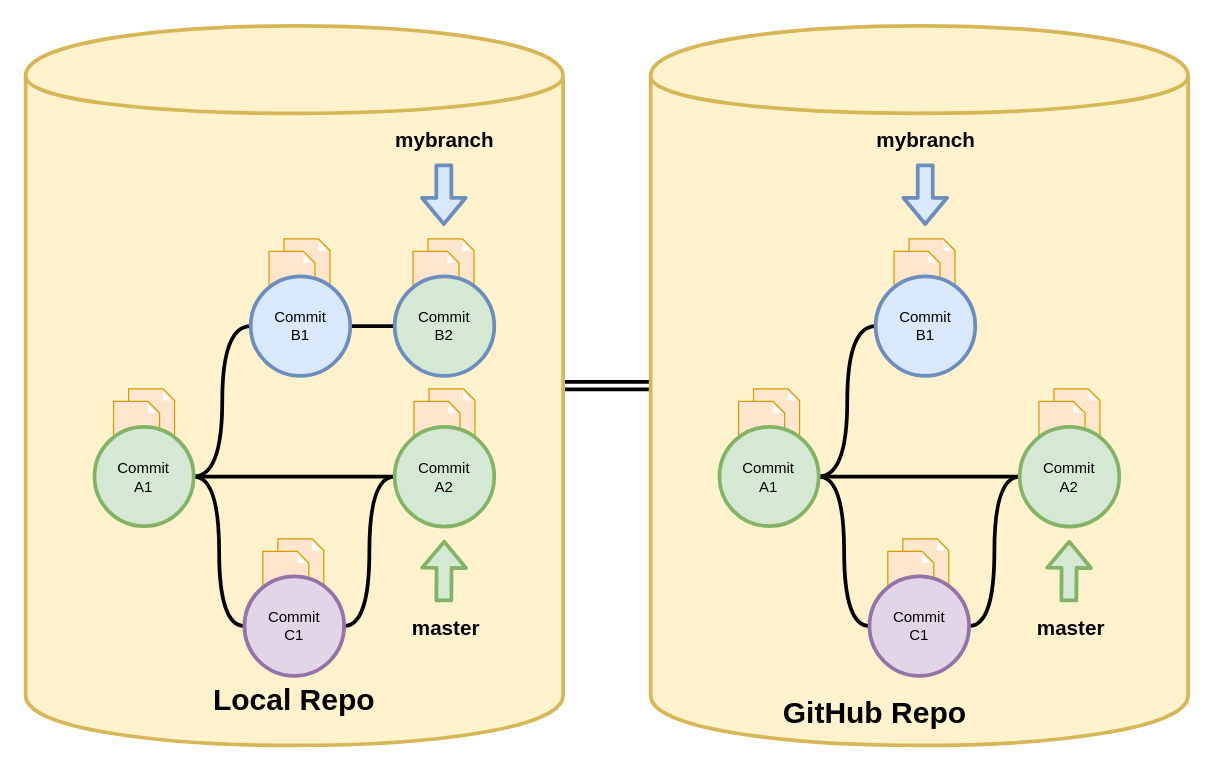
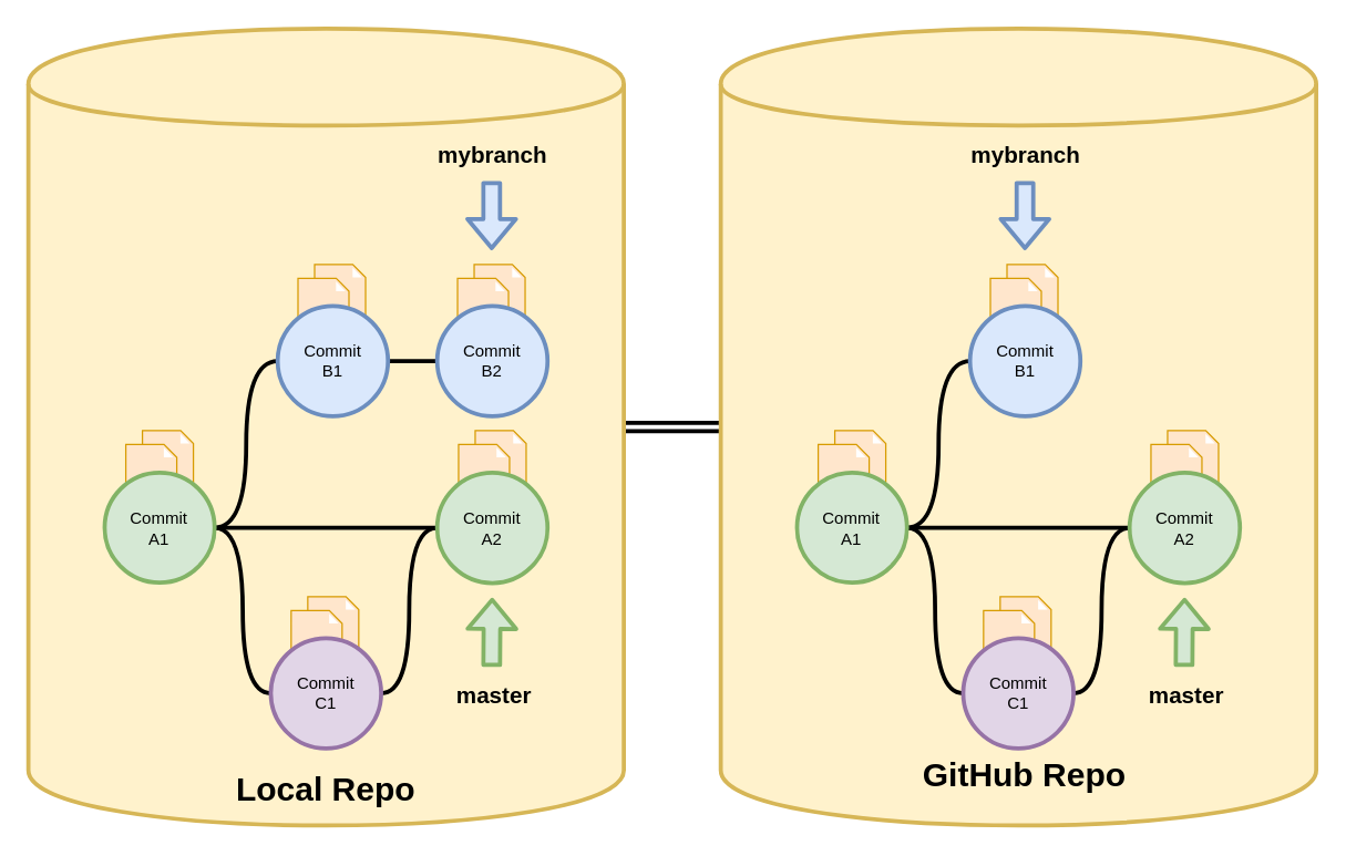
- <mxCell id="26" value="Commit&lt;br&gt;B2" style="ellipse;whiteSpace=wrap;html=1;aspect=fixed;strokeWidth=3;fillColor=#d5e8d4;strokeColor=#6c8ebf;" vertex="1" parent="1"><mxGeometry x="315.22" y="220.3" width="79.7" height="79.7" as="geometry" /></mxCell>
+ <mxCell id="26" value="Commit&lt;br&gt;B2" style="ellipse;whiteSpace=wrap;html=1;aspect=fixed;strokeWidth=3;fillColor=#dae8fc;strokeColor=#6c8ebf;" vertex="1" parent="1"><mxGeometry x="315.22" y="220.3" width="79.7" height="79.7" as="geometry" /></mxCell>
- <mxCell id="6" value="&lt;h1&gt;Local Repo&lt;/h1&gt;" style="text;html=1;strokeColor=none;fillColor=none;spacing=5;spacingTop=-20;whiteSpace=wrap;overflow=hidden;rounded=0;dashed=1;dashPattern=1 1;align=center;" parent="1" vertex="1"><mxGeometry x="165" y="540" width="140" height="40" as="geometry" /></mxCell>
+ <mxCell id="6" value="&lt;h1&gt;Local Repo&lt;/h1&gt;" style="text;html=1;strokeColor=none;fillColor=none;spacing=5;spacingTop=-20;whiteSpace=wrap;overflow=hidden;rounded=0;dashed=1;dashPattern=1 1;align=center;" parent="1" vertex="1"><mxGeometry x="165" y="550" width="140" height="40" as="geometry" /></mxCell>
- <mxCell id="32" value="&lt;h1&gt;GitHub Repo&lt;/h1&gt;" style="text;html=1;strokeColor=none;fillColor=none;spacing=5;spacingTop=-20;whiteSpace=wrap;overflow=hidden;rounded=0;dashed=1;dashPattern=1 1;align=center;" vertex="1" parent="1"><mxGeometry x="617.35" y="550" width="165" height="40" as="geometry" /></mxCell>
+ <mxCell id="32" value="&lt;h1&gt;GitHub Repo&lt;/h1&gt;" style="text;html=1;strokeColor=none;fillColor=none;spacing=5;spacingTop=-20;whiteSpace=wrap;overflow=hidden;rounded=0;dashed=1;dashPattern=1 1;align=center;" vertex="1" parent="1"><mxGeometry x="657.35" y="540" width="165" height="40" as="geometry" /></mxCell>
